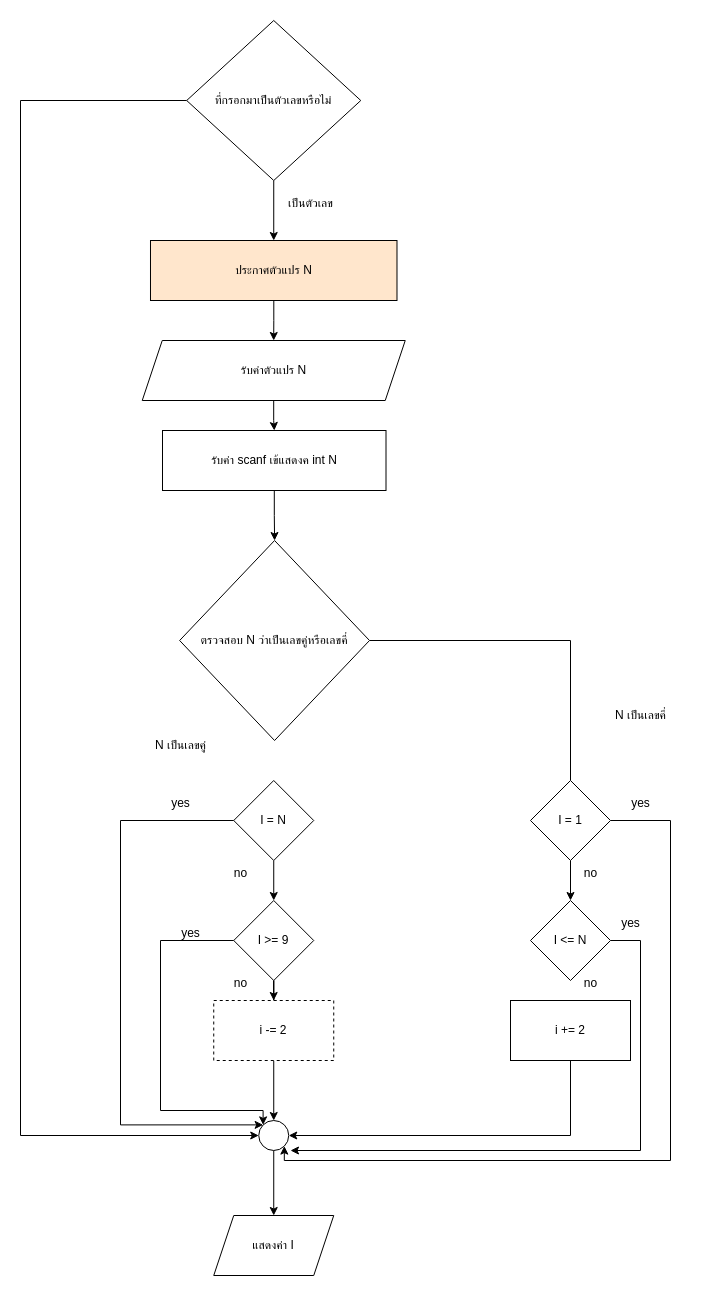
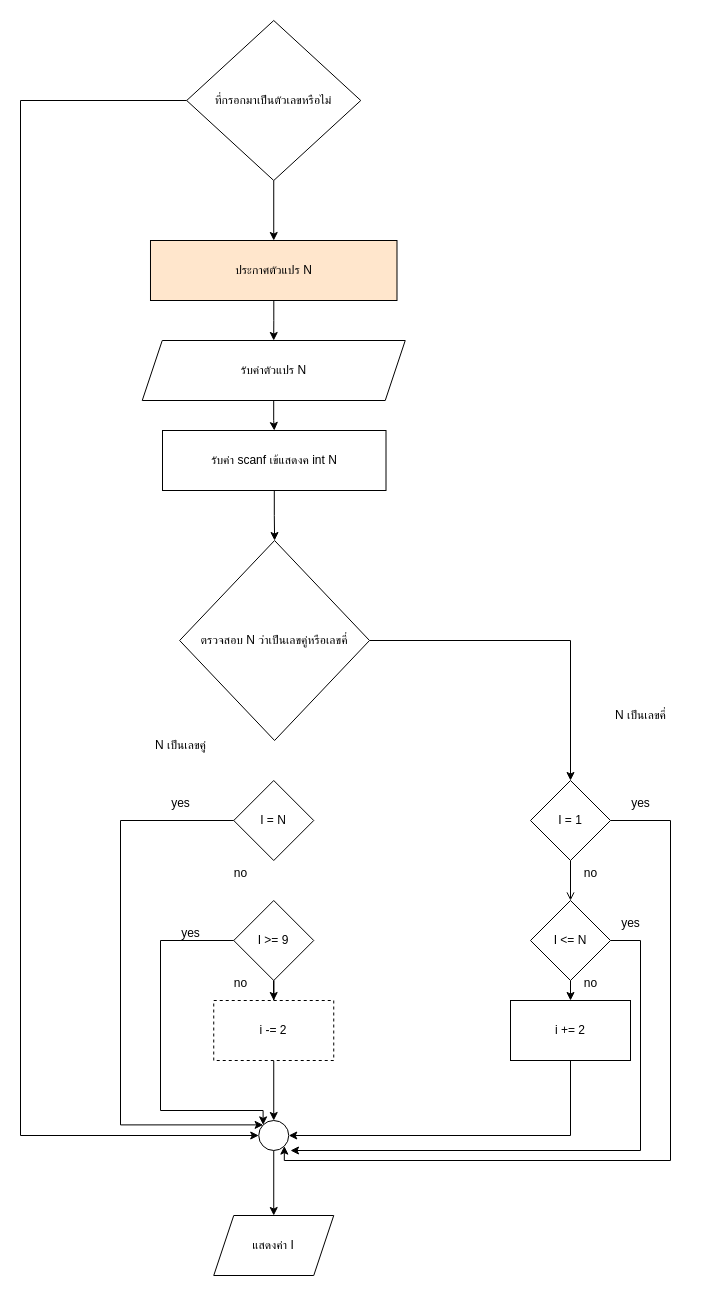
- <mxCell id="17" value="เป็นตัวเลข" style="text;html=1;align=center;verticalAlign=middle;resizable=0;points=[];autosize=1;strokeColor=none;fillColor=none;" vertex="1" parent="1"><mxGeometry x="275" y="188" width="70" height="30" as="geometry" /></mxCell>
- <mxCell id="8" style="edgeStyle=orthogonalEdgeStyle;rounded=0;orthogonalLoop=1;jettySize=auto;html=1;exitX=1;exitY=0.5;exitDx=0;exitDy=0;entryX=0.5;entryY=0;entryDx=0;entryDy=0;endArrow=none;" edge="1" parent="1" source="9" target="29"><mxGeometry relative="1" as="geometry" /></mxCell>
+ <mxCell id="8" style="edgeStyle=orthogonalEdgeStyle;rounded=0;orthogonalLoop=1;jettySize=auto;html=1;exitX=1;exitY=0.5;exitDx=0;exitDy=0;entryX=0.5;entryY=0;entryDx=0;entryDy=0;" edge="1" parent="1" source="9" target="29"><mxGeometry relative="1" as="geometry" /></mxCell>
- <mxCell id="18" value="" style="edgeStyle=orthogonalEdgeStyle;rounded=0;orthogonalLoop=1;jettySize=auto;html=1;" edge="1" parent="1" source="20" target="23"><mxGeometry relative="1" as="geometry" /></mxCell>
- <mxCell id="27" style="edgeStyle=orthogonalEdgeStyle;rounded=0;orthogonalLoop=1;jettySize=auto;html=1;exitX=0.5;exitY=1;exitDx=0;exitDy=0;entryX=0.5;entryY=0;entryDx=0;entryDy=0;" edge="1" parent="1" source="29" target="32"><mxGeometry relative="1" as="geometry" /></mxCell>
+ <mxCell id="27" style="edgeStyle=orthogonalEdgeStyle;rounded=0;orthogonalLoop=1;jettySize=auto;html=1;exitX=0.5;exitY=1;exitDx=0;exitDy=0;entryX=0.5;entryY=0;entryDx=0;entryDy=0;endArrow=open;" edge="1" parent="1" source="29" target="32"><mxGeometry relative="1" as="geometry" /></mxCell>
+ <mxCell id="30" style="edgeStyle=orthogonalEdgeStyle;rounded=0;orthogonalLoop=1;jettySize=auto;html=1;exitX=0.5;exitY=1;exitDx=0;exitDy=0;entryX=0.5;entryY=0;entryDx=0;entryDy=0;" edge="1" parent="1" source="32" target="34"><mxGeometry relative="1" as="geometry" /></mxCell>
